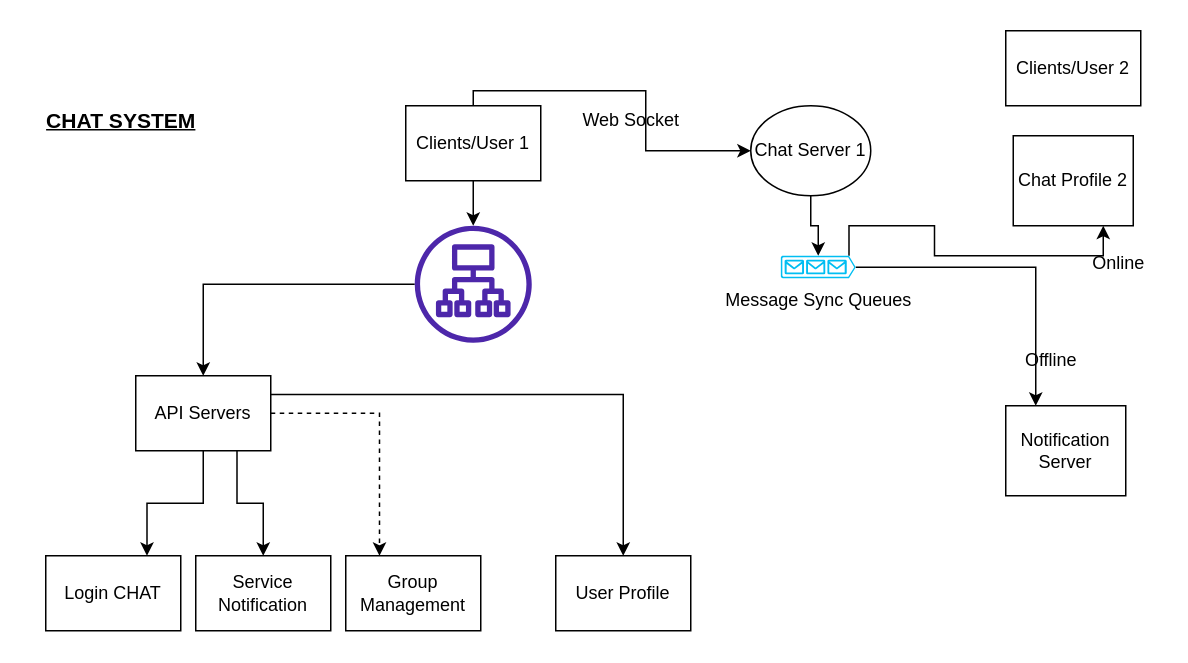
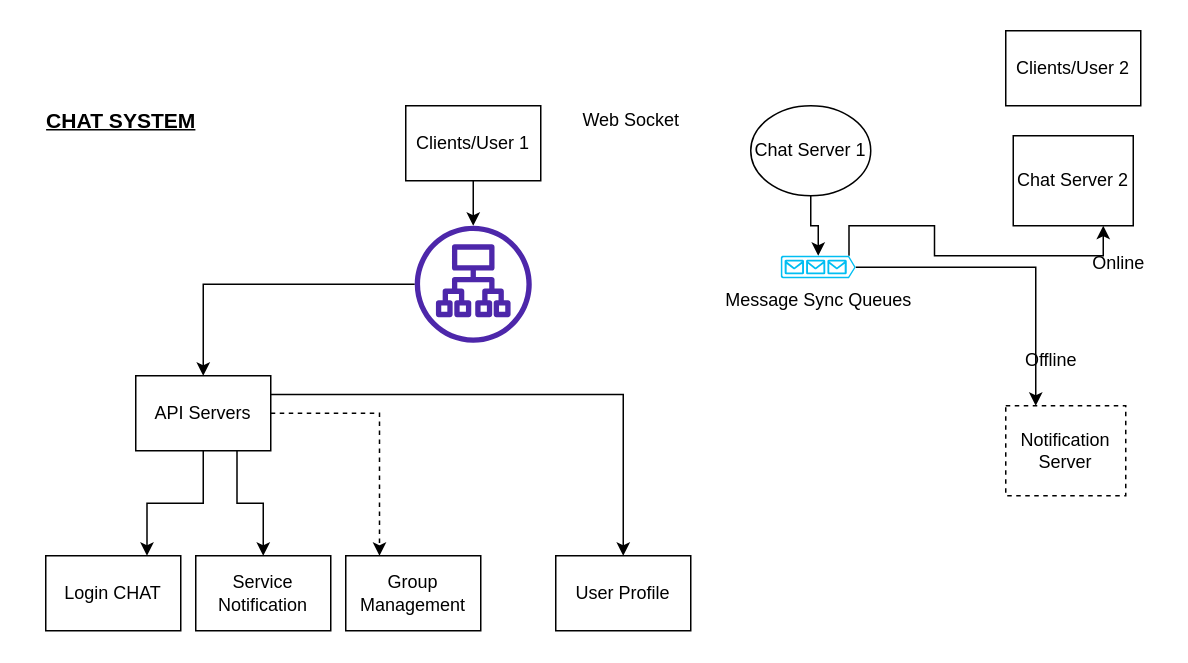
- <mxCell id="4" style="edgeStyle=orthogonalEdgeStyle;rounded=0;orthogonalLoop=1;jettySize=auto;html=1;entryX=0;entryY=0.5;entryDx=0;entryDy=0;" edge="1" parent="1" source="5" target="18"><mxGeometry relative="1" as="geometry"><Array as="points"><mxPoint x="315" y="60" /><mxPoint x="430" y="60" /><mxPoint x="430" y="100" /></Array></mxGeometry></mxCell>
- <mxCell id="24" value="Chat Profile 2" style="rounded=0;whiteSpace=wrap;html=1;" vertex="1" parent="1"><mxGeometry x="675" y="90" width="80" height="60" as="geometry" /></mxCell>
+ <mxCell id="24" value="Chat Server 2" style="rounded=0;whiteSpace=wrap;html=1;" vertex="1" parent="1"><mxGeometry x="675" y="90" width="80" height="60" as="geometry" /></mxCell>
- <mxCell id="27" value="Notification Server" style="rounded=0;whiteSpace=wrap;html=1;" vertex="1" parent="1"><mxGeometry x="670" y="270" width="80" height="60" as="geometry" /></mxCell>
+ <mxCell id="27" value="Notification Server" style="rounded=0;whiteSpace=wrap;html=1;dashed=1;" vertex="1" parent="1"><mxGeometry x="670" y="270" width="80" height="60" as="geometry" /></mxCell>
